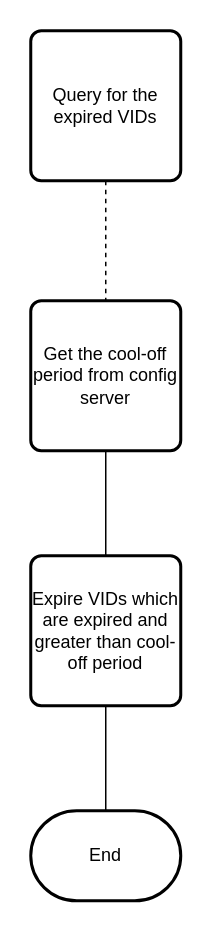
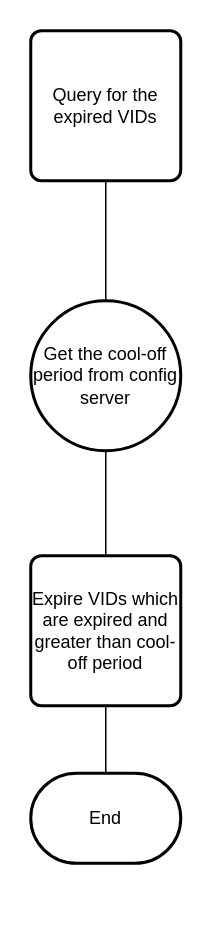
- <mxCell id="2" style="edgeStyle=orthogonalEdgeStyle;rounded=0;orthogonalLoop=1;jettySize=auto;html=1;entryX=0.5;entryY=0;entryDx=0;entryDy=0;endArrow=none;endFill=0;dashed=1;" edge="1" parent="1" source="3" target="5"><mxGeometry relative="1" as="geometry" /></mxCell>
+ <mxCell id="2" style="edgeStyle=orthogonalEdgeStyle;rounded=0;orthogonalLoop=1;jettySize=auto;html=1;entryX=0.5;entryY=0;entryDx=0;entryDy=0;endArrow=none;endFill=0;" edge="1" parent="1" source="3" target="5"><mxGeometry relative="1" as="geometry" /></mxCell>
- <mxCell id="5" value="Get the cool-off period from config server" style="rounded=1;whiteSpace=wrap;html=1;absoluteArcSize=1;arcSize=14;strokeWidth=2;" vertex="1" parent="1"><mxGeometry x="20" y="200" width="100" height="100" as="geometry" /></mxCell>
+ <mxCell id="5" value="Get the cool-off period from config server" style="ellipse;whiteSpace=wrap;html=1;absoluteArcSize=1;arcSize=14;strokeWidth=2;" vertex="1" parent="1"><mxGeometry x="20" y="200" width="100" height="100" as="geometry" /></mxCell>
- <mxCell id="8" value="End" style="strokeWidth=2;html=1;shape=mxgraph.flowchart.terminator;whiteSpace=wrap;" vertex="1" parent="1"><mxGeometry x="20" y="540" width="100" height="60" as="geometry" /></mxCell>
+ <mxCell id="8" value="End" style="strokeWidth=2;html=1;shape=mxgraph.flowchart.terminator;whiteSpace=wrap;" vertex="1" parent="1"><mxGeometry x="20" y="515" width="100" height="60" as="geometry" /></mxCell>
